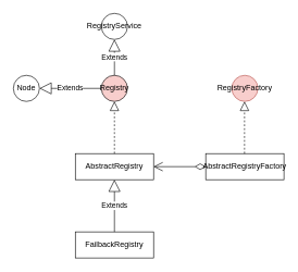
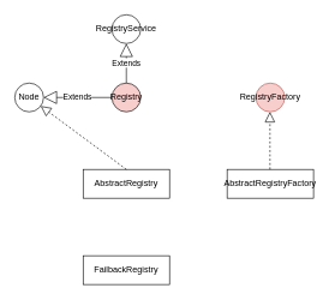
- <mxCell id="8" value="" style="endArrow=block;dashed=1;endFill=0;endSize=12;html=1;entryX=0.5;entryY=1;entryDx=0;entryDy=0;exitX=0.5;exitY=0;exitDx=0;exitDy=0;" edge="1" parent="1" source="7" target="4"><mxGeometry width="160" relative="1" as="geometry"><mxPoint x="115" y="255" as="sourcePoint" /><mxPoint x="275" y="255" as="targetPoint" /></mxGeometry></mxCell>
+ <mxCell id="8" value="" style="endArrow=block;dashed=1;endFill=0;endSize=12;html=1;exitX=0.5;exitY=0;exitDx=0;exitDy=0;" edge="1" parent="1" source="7" target="3"><mxGeometry width="160" relative="1" as="geometry"><mxPoint x="115" y="255" as="sourcePoint" /><mxPoint x="275" y="255" as="targetPoint" /></mxGeometry></mxCell>
- <mxCell id="12" value="" style="endArrow=open;html=1;endSize=12;startArrow=diamondThin;startSize=14;startFill=0;edgeStyle=orthogonalEdgeStyle;align=left;verticalAlign=bottom;exitX=0;exitY=0.5;exitDx=0;exitDy=0;entryX=1;entryY=0.5;entryDx=0;entryDy=0;" edge="1" parent="1" source="11" target="7"><mxGeometry x="-1" y="3" relative="1" as="geometry"><mxPoint x="35" y="415" as="sourcePoint" /><mxPoint x="195" y="415" as="targetPoint" /></mxGeometry></mxCell>
- <mxCell id="10" value="Extends" style="endArrow=block;endSize=16;endFill=0;html=1;exitX=0.5;exitY=0;exitDx=0;exitDy=0;entryX=0.5;entryY=1;entryDx=0;entryDy=0;" edge="1" parent="1" source="9" target="7"><mxGeometry width="160" relative="1" as="geometry"><mxPoint x="165" y="145" as="sourcePoint" /><mxPoint x="85" y="145" as="targetPoint" /></mxGeometry></mxCell>
